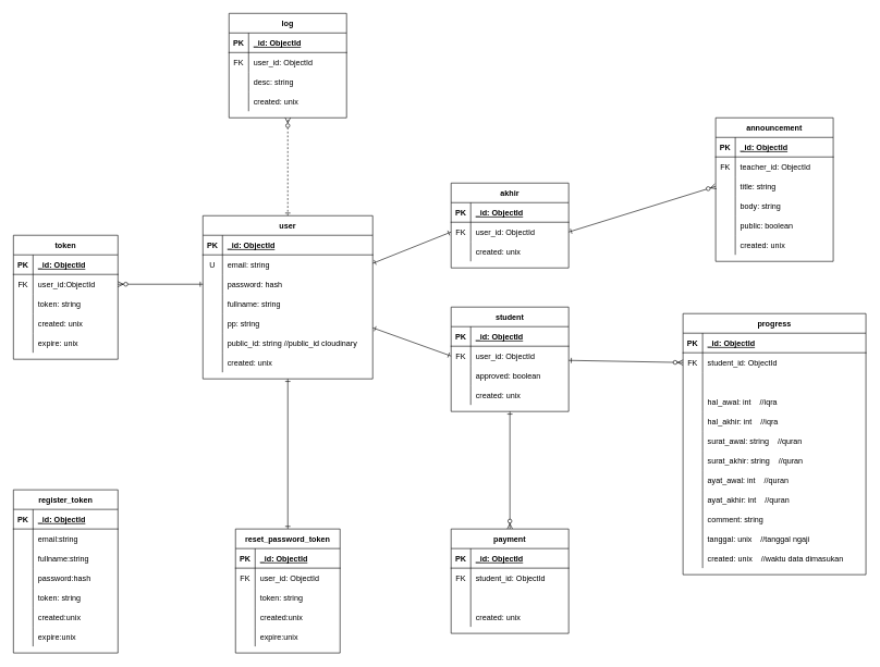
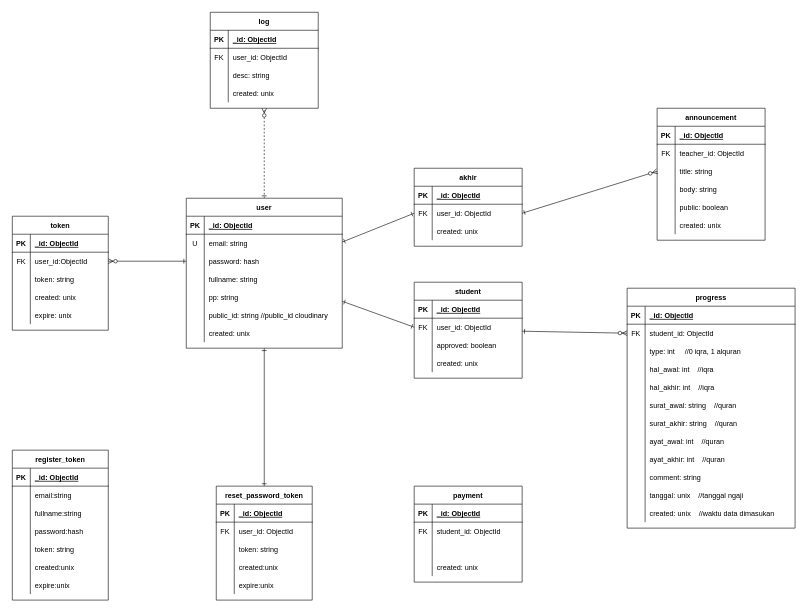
+ <mxCell id="82" value="type: int     //0 iqra, 1 alquran" style="shape=partialRectangle;connectable=0;fillColor=none;top=0;left=0;bottom=0;right=0;align=left;spacingLeft=6;overflow=hidden;" parent="80" vertex="1"><mxGeometry x="30" width="250" height="30" as="geometry" /></mxCell>
- <mxCell id="110" style="rounded=0;orthogonalLoop=1;jettySize=auto;html=1;entryX=0.5;entryY=1;entryDx=0;entryDy=0;startArrow=ERzeroToMany;startFill=1;endArrow=ERone;endFill=0;exitX=0.5;exitY=0;exitDx=0;exitDy=0;" parent="1" source="111" target="41" edge="1"><mxGeometry relative="1" as="geometry" /></mxCell>
